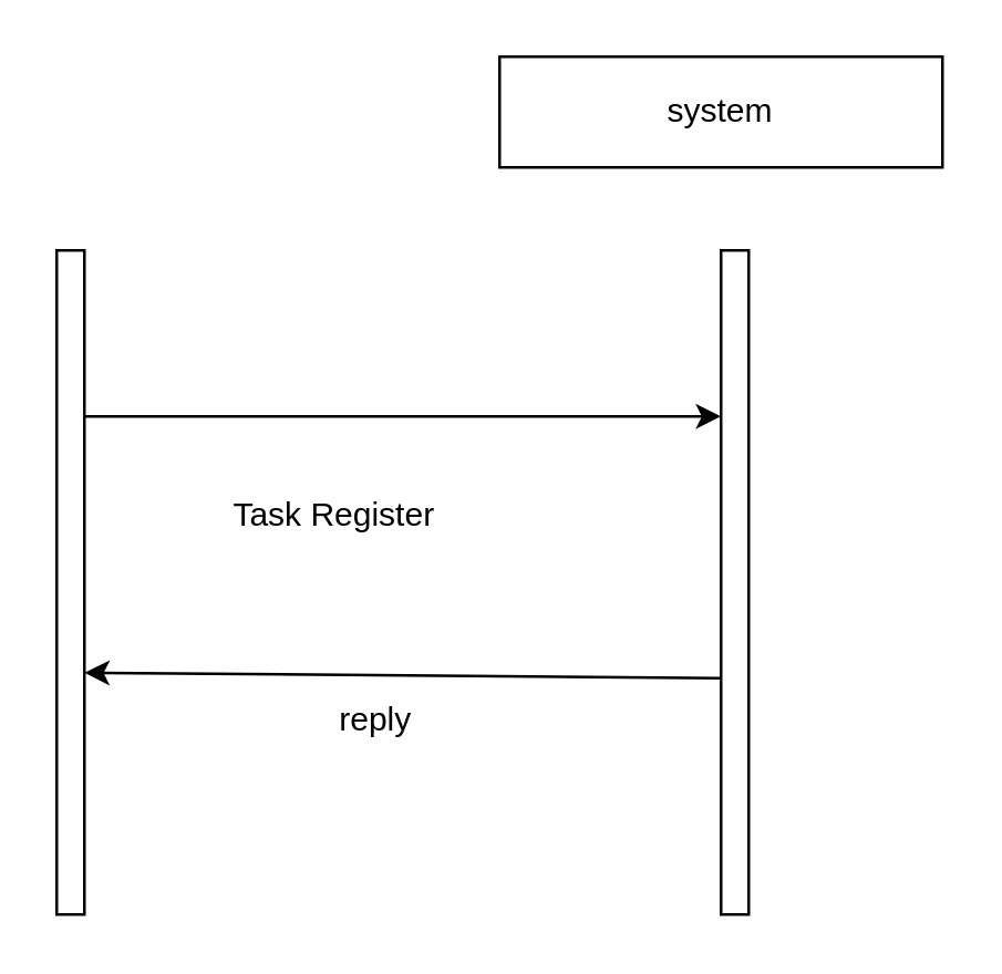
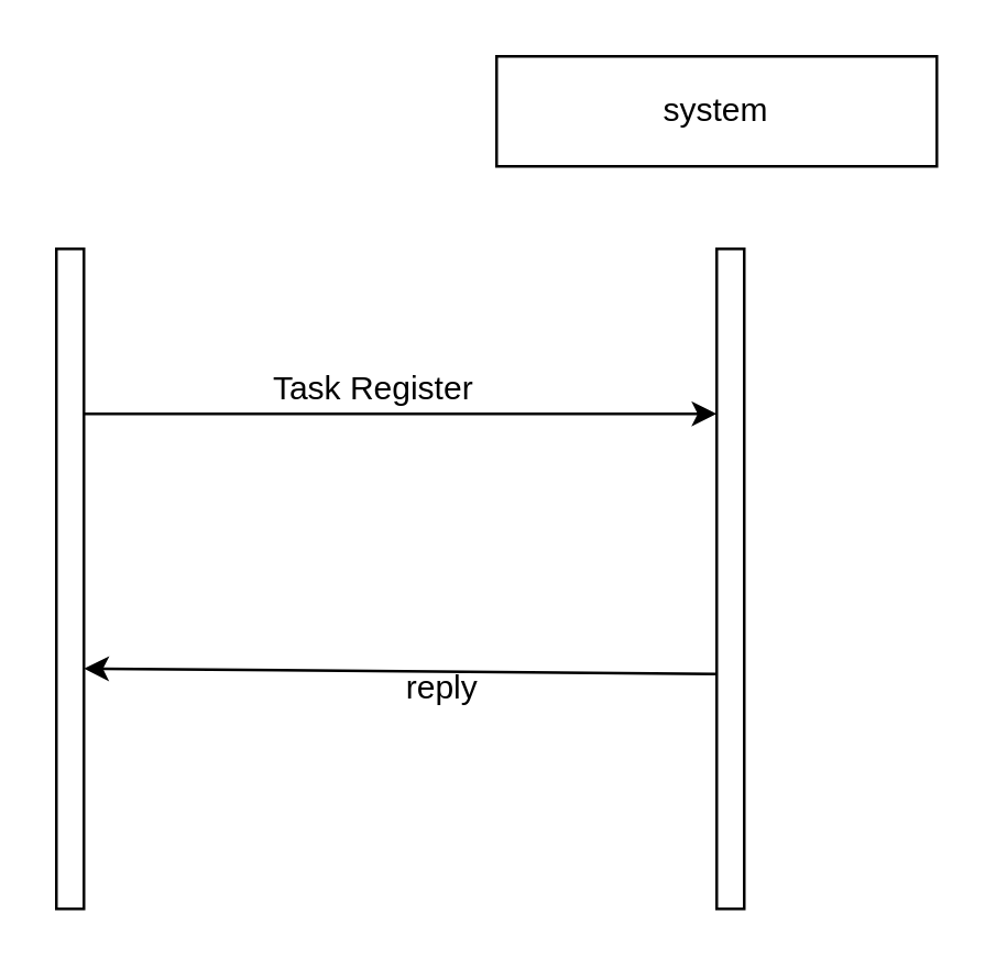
- <mxCell id="7" value="Task Register" style="text;html=1;align=center;verticalAlign=middle;resizable=0;points=[];autosize=1;" vertex="1" parent="1"><mxGeometry x="75" y="176" width="90" height="20" as="geometry" /></mxCell>
+ <mxCell id="7" value="Task Register" style="text;html=1;align=center;verticalAlign=middle;resizable=0;points=[];autosize=1;" vertex="1" parent="1"><mxGeometry x="90" y="131" width="90" height="20" as="geometry" /></mxCell>
- <mxCell id="8" value="reply" style="text;html=1;align=center;verticalAlign=middle;resizable=0;points=[];autosize=1;" vertex="1" parent="1"><mxGeometry x="115" y="250" width="40" height="20" as="geometry" /></mxCell>
+ <mxCell id="8" value="reply" style="text;html=1;align=center;verticalAlign=middle;resizable=0;points=[];autosize=1;" vertex="1" parent="1"><mxGeometry x="140" y="240" width="40" height="20" as="geometry" /></mxCell>
